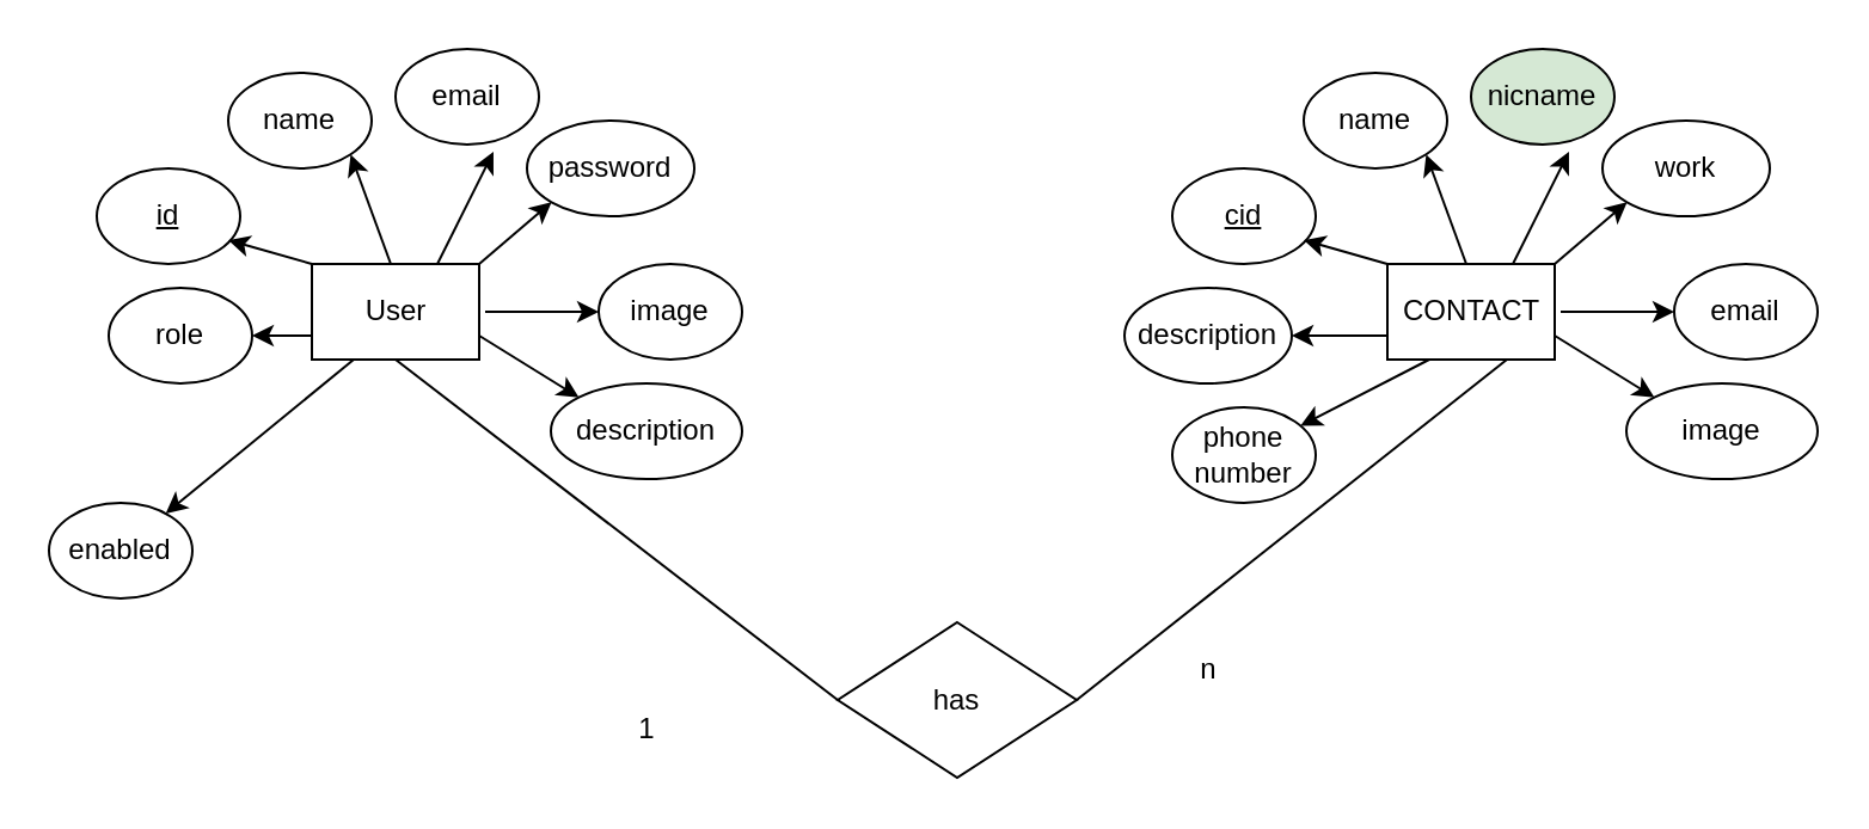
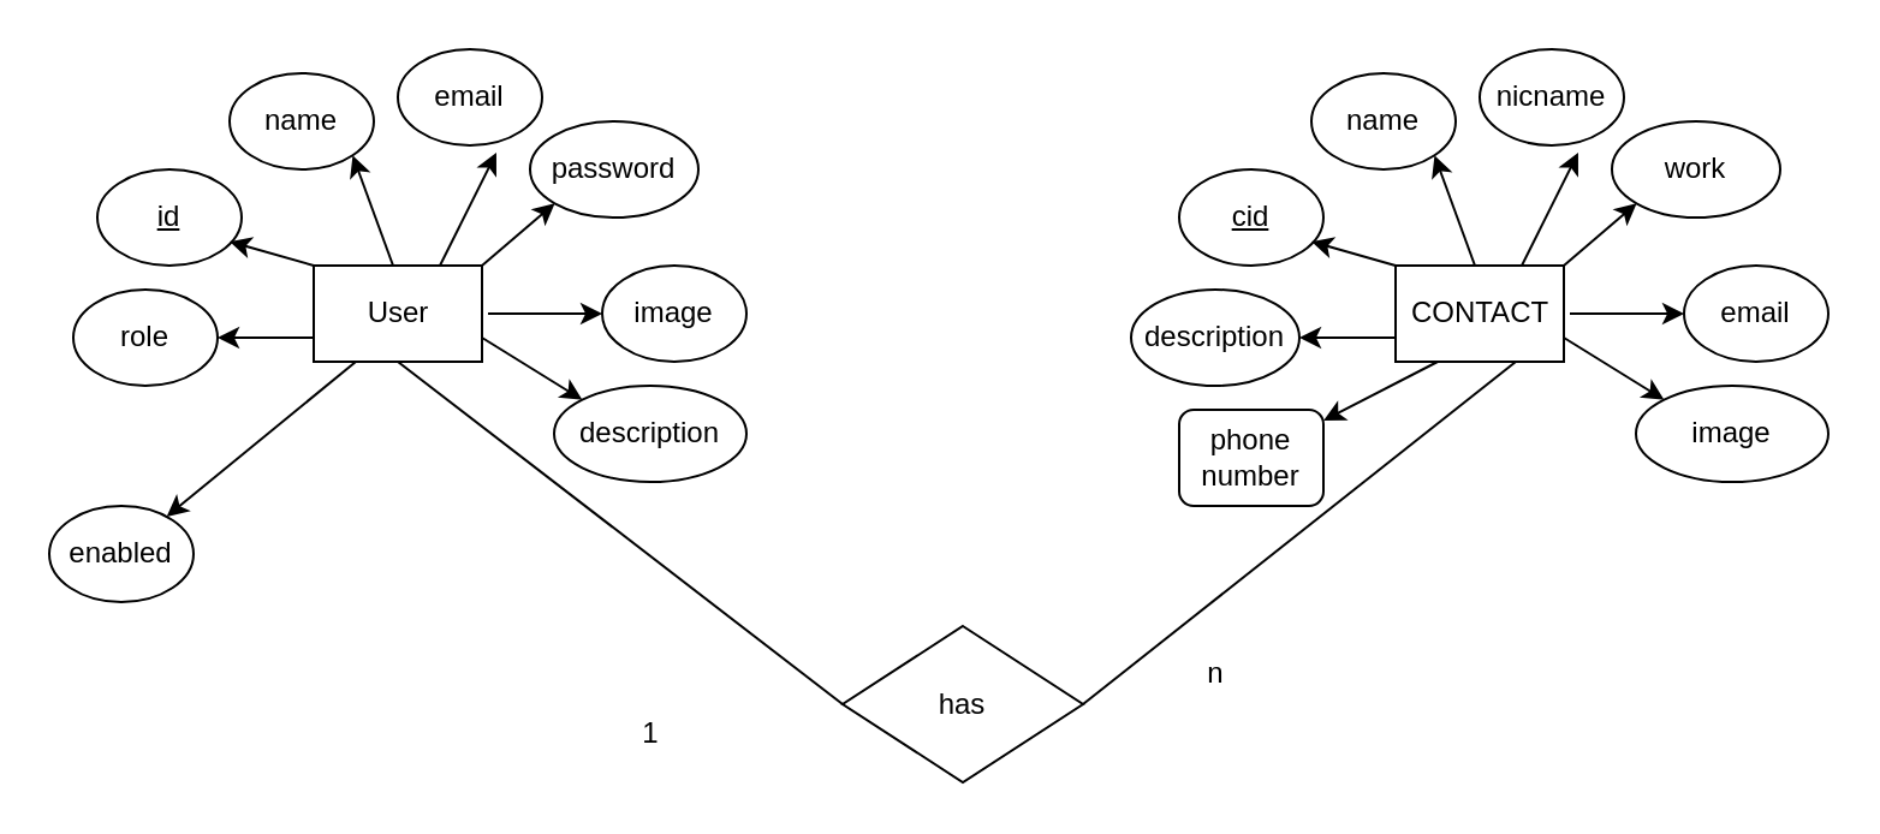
- <mxCell id="24" value="nicname" style="ellipse;whiteSpace=wrap;html=1;fillColor=#d5e8d4;" vertex="1" parent="1"><mxGeometry x="615" y="20" width="60" height="40" as="geometry" /></mxCell>
+ <mxCell id="24" value="nicname" style="ellipse;whiteSpace=wrap;html=1;" vertex="1" parent="1"><mxGeometry x="615" y="20" width="60" height="40" as="geometry" /></mxCell>
- <mxCell id="10" value="role" style="ellipse;whiteSpace=wrap;html=1;" vertex="1" parent="1"><mxGeometry x="45" y="120" width="60" height="40" as="geometry" /></mxCell>
+ <mxCell id="10" value="role" style="ellipse;whiteSpace=wrap;html=1;" vertex="1" parent="1"><mxGeometry x="30" y="120" width="60" height="40" as="geometry" /></mxCell>
- <mxCell id="29" value="phone number" style="ellipse;whiteSpace=wrap;html=1;" vertex="1" parent="1"><mxGeometry x="490" y="170" width="60" height="40" as="geometry" /></mxCell>
+ <mxCell id="29" value="phone number" style="whiteSpace=wrap;html=1;rounded=1;" vertex="1" parent="1"><mxGeometry x="490" y="170" width="60" height="40" as="geometry" /></mxCell>
